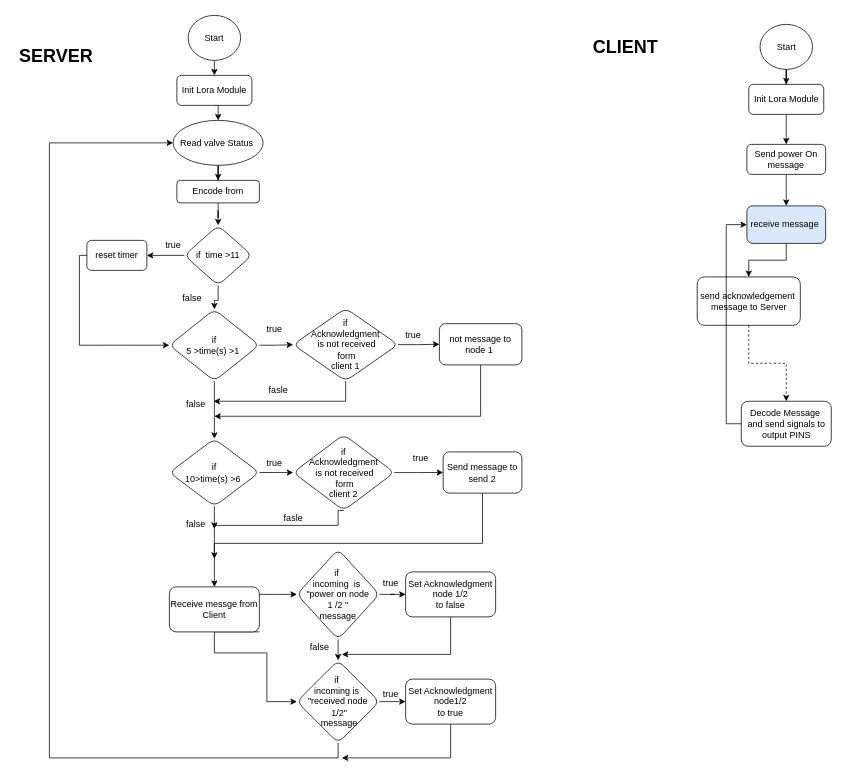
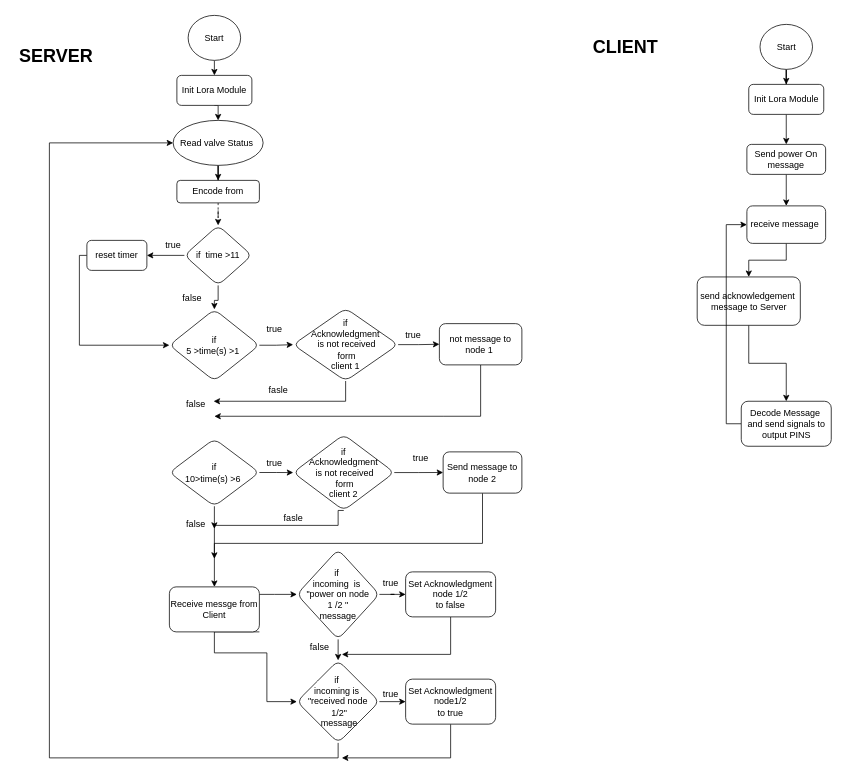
- <mxCell id="8" value="" style="edgeStyle=orthogonalEdgeStyle;rounded=0;orthogonalLoop=1;jettySize=auto;html=1;" edge="1" parent="1" source="9" target="12"><mxGeometry relative="1" as="geometry" /></mxCell>
+ <mxCell id="8" value="" style="edgeStyle=orthogonalEdgeStyle;rounded=0;orthogonalLoop=1;jettySize=auto;html=1;dashed=1;" edge="1" parent="1" source="9" target="12"><mxGeometry relative="1" as="geometry" /></mxCell>
- <mxCell id="66" value="receive message&amp;nbsp;" style="whiteSpace=wrap;html=1;rounded=1;fillColor=#dae8fc;" vertex="1" parent="1"><mxGeometry x="995" y="274" width="105" height="50" as="geometry" /></mxCell>
+ <mxCell id="66" value="receive message&amp;nbsp;" style="whiteSpace=wrap;html=1;rounded=1;" vertex="1" parent="1"><mxGeometry x="995" y="274" width="105" height="50" as="geometry" /></mxCell>
- <mxCell id="67" style="edgeStyle=orthogonalEdgeStyle;rounded=0;orthogonalLoop=1;jettySize=auto;html=1;exitX=0.5;exitY=1;exitDx=0;exitDy=0;entryX=0.5;entryY=0;entryDx=0;entryDy=0;dashed=1;" edge="1" parent="1" source="68" target="70"><mxGeometry relative="1" as="geometry" /></mxCell>
+ <mxCell id="67" style="edgeStyle=orthogonalEdgeStyle;rounded=0;orthogonalLoop=1;jettySize=auto;html=1;exitX=0.5;exitY=1;exitDx=0;exitDy=0;entryX=0.5;entryY=0;entryDx=0;entryDy=0;" edge="1" parent="1" source="68" target="70"><mxGeometry relative="1" as="geometry" /></mxCell>
- <mxCell id="16" value="" style="edgeStyle=orthogonalEdgeStyle;rounded=0;orthogonalLoop=1;jettySize=auto;html=1;" edge="1" parent="1" source="17" target="23"><mxGeometry relative="1" as="geometry"><Array as="points"><mxPoint x="285" y="554.5" /><mxPoint x="285" y="554.5" /></Array></mxGeometry></mxCell>
- <mxCell id="36" value="Send message to send 2" style="whiteSpace=wrap;html=1;rounded=1;" vertex="1" parent="1"><mxGeometry x="590" y="602.01" width="105" height="55" as="geometry" /></mxCell>
+ <mxCell id="36" value="Send message to node 2" style="whiteSpace=wrap;html=1;rounded=1;" vertex="1" parent="1"><mxGeometry x="590" y="602.01" width="105" height="55" as="geometry" /></mxCell>
